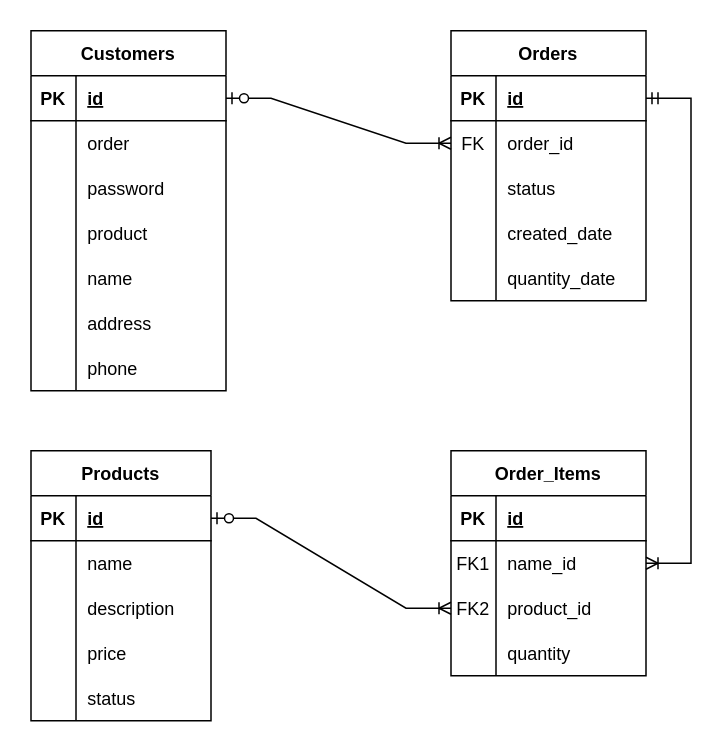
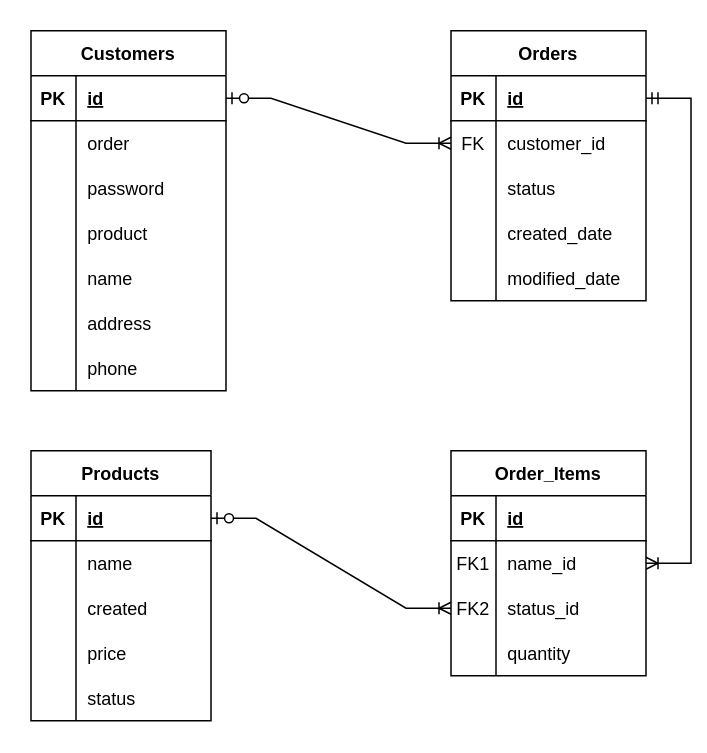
- <mxCell id="46" value="order_id" style="shape=partialRectangle;connectable=0;fillColor=none;top=0;left=0;bottom=0;right=0;align=left;spacingLeft=6;overflow=hidden;" parent="44" vertex="1"><mxGeometry x="30" width="100" height="30" as="geometry"><mxRectangle width="100" height="30" as="alternateBounds" /></mxGeometry></mxCell>
+ <mxCell id="46" value="customer_id" style="shape=partialRectangle;connectable=0;fillColor=none;top=0;left=0;bottom=0;right=0;align=left;spacingLeft=6;overflow=hidden;" parent="44" vertex="1"><mxGeometry x="30" width="100" height="30" as="geometry"><mxRectangle width="100" height="30" as="alternateBounds" /></mxGeometry></mxCell>
- <mxCell id="55" value="quantity_date" style="shape=partialRectangle;connectable=0;fillColor=none;top=0;left=0;bottom=0;right=0;align=left;spacingLeft=6;overflow=hidden;" parent="53" vertex="1"><mxGeometry x="30" width="100" height="30" as="geometry"><mxRectangle width="100" height="30" as="alternateBounds" /></mxGeometry></mxCell>
+ <mxCell id="55" value="modified_date" style="shape=partialRectangle;connectable=0;fillColor=none;top=0;left=0;bottom=0;right=0;align=left;spacingLeft=6;overflow=hidden;" parent="53" vertex="1"><mxGeometry x="30" width="100" height="30" as="geometry"><mxRectangle width="100" height="30" as="alternateBounds" /></mxGeometry></mxCell>
- <mxCell id="33" value="description" style="shape=partialRectangle;connectable=0;fillColor=none;top=0;left=0;bottom=0;right=0;align=left;spacingLeft=6;overflow=hidden;" parent="31" vertex="1"><mxGeometry x="30" width="90" height="30" as="geometry"><mxRectangle width="90" height="30" as="alternateBounds" /></mxGeometry></mxCell>
+ <mxCell id="33" value="created" style="shape=partialRectangle;connectable=0;fillColor=none;top=0;left=0;bottom=0;right=0;align=left;spacingLeft=6;overflow=hidden;" parent="31" vertex="1"><mxGeometry x="30" width="90" height="30" as="geometry"><mxRectangle width="90" height="30" as="alternateBounds" /></mxGeometry></mxCell>
- <mxCell id="65" value="product_id" style="shape=partialRectangle;connectable=0;fillColor=none;top=0;left=0;bottom=0;right=0;align=left;spacingLeft=6;overflow=hidden;" parent="63" vertex="1"><mxGeometry x="30" width="100" height="30" as="geometry"><mxRectangle width="100" height="30" as="alternateBounds" /></mxGeometry></mxCell>
+ <mxCell id="65" value="status_id" style="shape=partialRectangle;connectable=0;fillColor=none;top=0;left=0;bottom=0;right=0;align=left;spacingLeft=6;overflow=hidden;" parent="63" vertex="1"><mxGeometry x="30" width="100" height="30" as="geometry"><mxRectangle width="100" height="30" as="alternateBounds" /></mxGeometry></mxCell>
